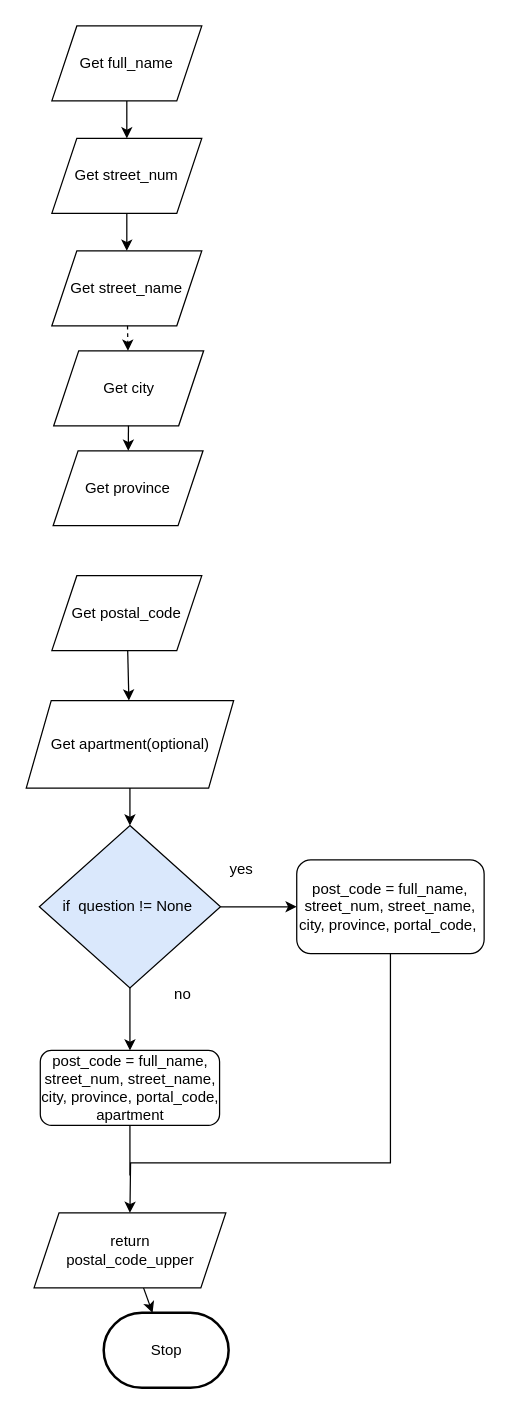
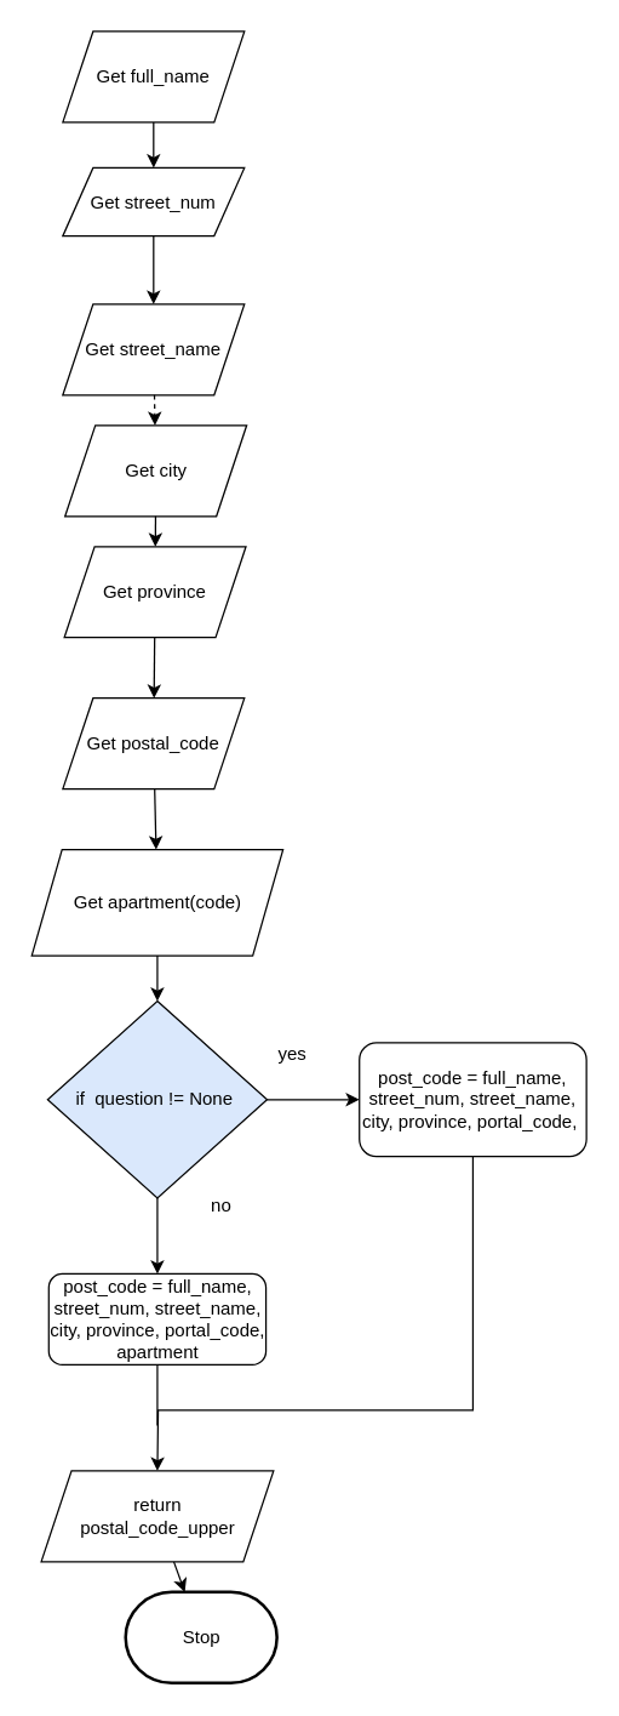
- <mxCell id="7" value="Get street_num" style="shape=parallelogram;perimeter=parallelogramPerimeter;whiteSpace=wrap;html=1;fixedSize=1;" parent="1" vertex="1"><mxGeometry x="41" y="110" width="120" height="60" as="geometry" /></mxCell>
+ <mxCell id="7" value="Get street_num" style="shape=parallelogram;perimeter=parallelogramPerimeter;whiteSpace=wrap;html=1;fixedSize=1;" parent="1" vertex="1"><mxGeometry x="41" y="110" width="120" height="45" as="geometry" /></mxCell>
+ <mxCell id="16" value="" style="edgeStyle=none;html=1;fontFamily=Helvetica;fontSize=11;startArrow=none;endArrow=classic;endFill=1;" edge="1" parent="1" source="12" target="15"><mxGeometry relative="1" as="geometry"><mxPoint x="102.068" y="420" as="sourcePoint" /><mxPoint x="102.432" y="580" as="targetPoint" /></mxGeometry></mxCell>
- <mxCell id="17" value="Get apartment(optional)" style="shape=parallelogram;perimeter=parallelogramPerimeter;whiteSpace=wrap;html=1;fixedSize=1;" vertex="1" parent="1"><mxGeometry x="20.5" y="560" width="166" height="70" as="geometry" /></mxCell>
+ <mxCell id="17" value="Get apartment(code)" style="shape=parallelogram;perimeter=parallelogramPerimeter;whiteSpace=wrap;html=1;fixedSize=1;" vertex="1" parent="1"><mxGeometry x="20.5" y="560" width="166" height="70" as="geometry" /></mxCell>
